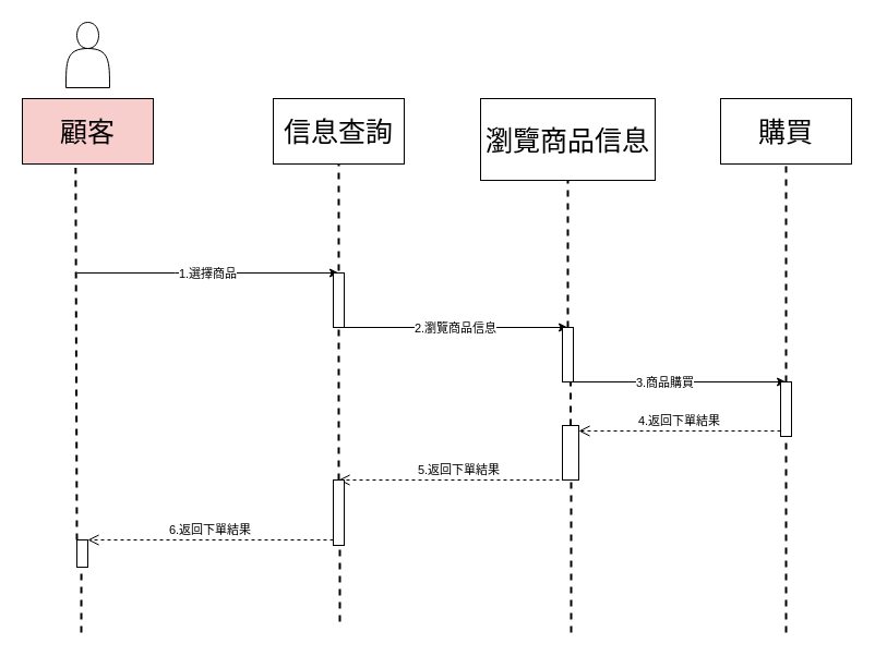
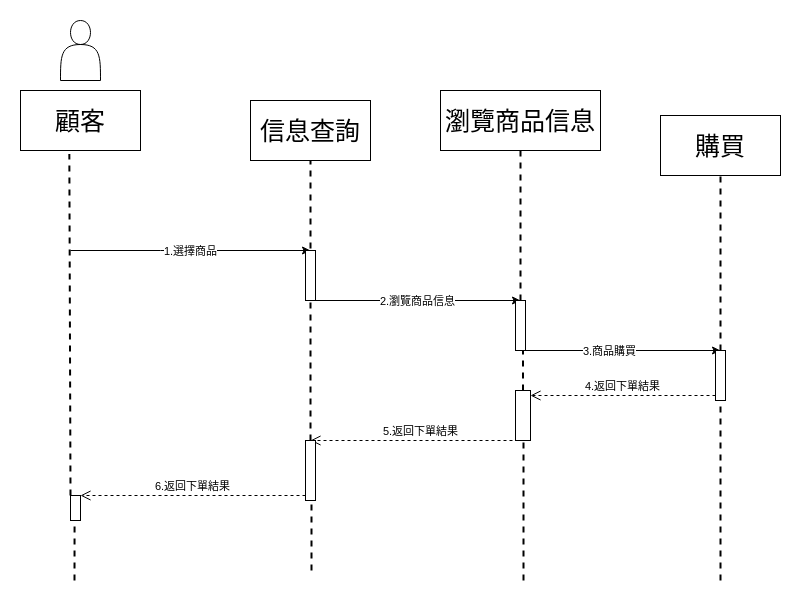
- <mxCell id="3" value="&lt;font style=&quot;font-size: 25px;&quot;&gt;顧客&lt;/font&gt;" style="rounded=0;whiteSpace=wrap;html=1;fontSize=25;fillColor=#f8cecc;" vertex="1" parent="1"><mxGeometry x="20" y="90" width="120" height="60" as="geometry" /></mxCell>
+ <mxCell id="3" value="&lt;font style=&quot;font-size: 25px;&quot;&gt;顧客&lt;/font&gt;" style="rounded=0;whiteSpace=wrap;html=1;fontSize=25;" vertex="1" parent="1"><mxGeometry x="20" y="90" width="120" height="60" as="geometry" /></mxCell>
- <mxCell id="4" value="信息查詢" style="rounded=0;whiteSpace=wrap;html=1;fontSize=25;" vertex="1" parent="1"><mxGeometry x="250" y="90" width="120" height="60" as="geometry" /></mxCell>
+ <mxCell id="4" value="信息查詢" style="rounded=0;whiteSpace=wrap;html=1;fontSize=25;" vertex="1" parent="1"><mxGeometry x="250" y="100" width="120" height="60" as="geometry" /></mxCell>
- <mxCell id="6" value="&lt;font style=&quot;font-size: 25px;&quot;&gt;購買&lt;/font&gt;" style="rounded=0;whiteSpace=wrap;html=1;fontSize=25;" vertex="1" parent="1"><mxGeometry x="660" y="90" width="120" height="60" as="geometry" /></mxCell>
+ <mxCell id="6" value="&lt;font style=&quot;font-size: 25px;&quot;&gt;購買&lt;/font&gt;" style="rounded=0;whiteSpace=wrap;html=1;fontSize=25;" vertex="1" parent="1"><mxGeometry x="660" y="115" width="120" height="60" as="geometry" /></mxCell>
- <mxCell id="5" value="&lt;font style=&quot;font-size: 25px;&quot;&gt;瀏覽商品信息&lt;/font&gt;" style="rounded=0;whiteSpace=wrap;html=1;fontSize=25;" vertex="1" parent="1"><mxGeometry x="440" y="90" width="160" height="75" as="geometry" /></mxCell>
+ <mxCell id="5" value="&lt;font style=&quot;font-size: 25px;&quot;&gt;瀏覽商品信息&lt;/font&gt;" style="rounded=0;whiteSpace=wrap;html=1;fontSize=25;" vertex="1" parent="1"><mxGeometry x="440" y="90" width="160" height="60" as="geometry" /></mxCell>
